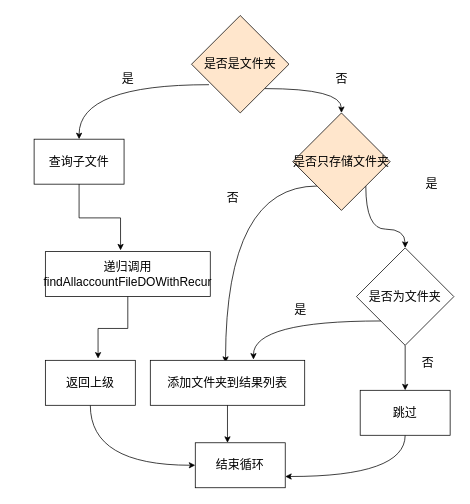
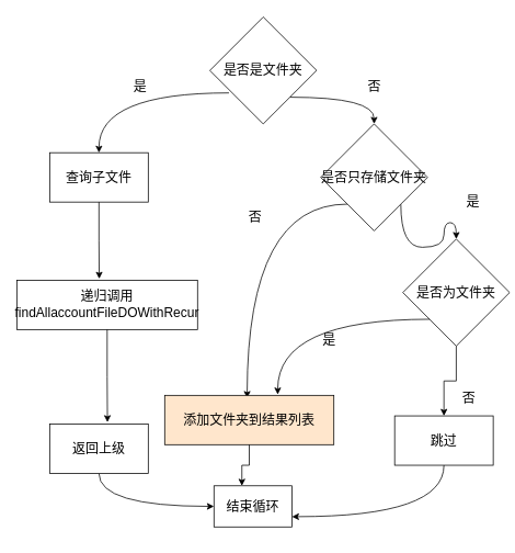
- <mxCell id="4" value="&lt;font style=&quot;vertical-align: inherit;&quot; class=&quot;notranslate fyzs-translate-target fyzs-translate-target-wrapper&quot;&gt;&lt;font style=&quot;vertical-align: inherit;&quot; class=&quot;notranslate fyzs-translate-target fyzs-translate-target-box&quot;&gt;&lt;font style=&quot;vertical-align: inherit;&quot; title=&quot;s&quot; class=&quot;notranslate fyzs-translate-target fyzs-translate-target-text&quot;&gt;是否是文件夹&lt;/font&gt;&lt;/font&gt;&lt;/font&gt;" style="rhombus;whiteSpace=wrap;html=1;fontSize=16;fillColor=#ffe6cc;" vertex="1" parent="1"><mxGeometry x="255" y="20" width="130" height="130" as="geometry" /></mxCell>
+ <mxCell id="4" value="&lt;font style=&quot;vertical-align: inherit;&quot; class=&quot;notranslate fyzs-translate-target fyzs-translate-target-wrapper&quot;&gt;&lt;font style=&quot;vertical-align: inherit;&quot; class=&quot;notranslate fyzs-translate-target fyzs-translate-target-box&quot;&gt;&lt;font style=&quot;vertical-align: inherit;&quot; title=&quot;s&quot; class=&quot;notranslate fyzs-translate-target fyzs-translate-target-text&quot;&gt;是否是文件夹&lt;/font&gt;&lt;/font&gt;&lt;/font&gt;" style="rhombus;whiteSpace=wrap;html=1;fontSize=16;" vertex="1" parent="1"><mxGeometry x="255" y="20" width="130" height="130" as="geometry" /></mxCell>
- <mxCell id="5" value="&lt;font style=&quot;vertical-align: inherit;&quot; class=&quot;notranslate fyzs-translate-target fyzs-translate-target-wrapper&quot;&gt;&lt;font style=&quot;vertical-align: inherit;&quot; class=&quot;notranslate fyzs-translate-target fyzs-translate-target-box&quot;&gt;&lt;font style=&quot;vertical-align: inherit;&quot; title=&quot;c&quot; class=&quot;notranslate fyzs-translate-target fyzs-translate-target-text&quot;&gt;查询子文件&lt;/font&gt;&lt;/font&gt;&lt;/font&gt;" style="rounded=0;whiteSpace=wrap;html=1;fontSize=16;" vertex="1" parent="1"><mxGeometry x="45" y="185" width="120" height="60" as="geometry" /></mxCell>
+ <mxCell id="5" value="&lt;font style=&quot;vertical-align: inherit;&quot; class=&quot;notranslate fyzs-translate-target fyzs-translate-target-wrapper&quot;&gt;&lt;font style=&quot;vertical-align: inherit;&quot; class=&quot;notranslate fyzs-translate-target fyzs-translate-target-box&quot;&gt;&lt;font style=&quot;vertical-align: inherit;&quot; title=&quot;c&quot; class=&quot;notranslate fyzs-translate-target fyzs-translate-target-text&quot;&gt;查询子文件&lt;/font&gt;&lt;/font&gt;&lt;/font&gt;" style="rounded=0;whiteSpace=wrap;html=1;fontSize=16;" vertex="1" parent="1"><mxGeometry x="60" y="185" width="120" height="60" as="geometry" /></mxCell>
- <mxCell id="8" value="&lt;font style=&quot;vertical-align: inherit;&quot; class=&quot;notranslate fyzs-translate-target fyzs-translate-target-wrapper&quot;&gt;&lt;font style=&quot;vertical-align: inherit;&quot; class=&quot;notranslate fyzs-translate-target fyzs-translate-target-box&quot;&gt;&lt;font style=&quot;vertical-align: inherit;&quot; title=&quot;s&quot; class=&quot;notranslate fyzs-translate-target fyzs-translate-target-text&quot;&gt;是否只存储文件夹&lt;/font&gt;&lt;/font&gt;&lt;/font&gt;" style="rhombus;whiteSpace=wrap;html=1;fontSize=16;fillColor=#ffe6cc;" vertex="1" parent="1"><mxGeometry x="390" y="150" width="130" height="130" as="geometry" /></mxCell>
+ <mxCell id="8" value="&lt;font style=&quot;vertical-align: inherit;&quot; class=&quot;notranslate fyzs-translate-target fyzs-translate-target-wrapper&quot;&gt;&lt;font style=&quot;vertical-align: inherit;&quot; class=&quot;notranslate fyzs-translate-target fyzs-translate-target-box&quot;&gt;&lt;font style=&quot;vertical-align: inherit;&quot; title=&quot;s&quot; class=&quot;notranslate fyzs-translate-target fyzs-translate-target-text&quot;&gt;是否只存储文件夹&lt;/font&gt;&lt;/font&gt;&lt;/font&gt;" style="rhombus;whiteSpace=wrap;html=1;fontSize=16;" vertex="1" parent="1"><mxGeometry x="390" y="150" width="130" height="130" as="geometry" /></mxCell>
- <mxCell id="11" value="&lt;font style=&quot;vertical-align: inherit;&quot; class=&quot;notranslate fyzs-translate-target fyzs-translate-target-wrapper&quot;&gt;&lt;font style=&quot;vertical-align: inherit;&quot; class=&quot;notranslate fyzs-translate-target fyzs-translate-target-box&quot;&gt;&lt;font style=&quot;vertical-align: inherit;&quot; title=&quot;d&quot; class=&quot;notranslate fyzs-translate-target fyzs-translate-target-text&quot;&gt;递归调用&lt;/font&gt;&lt;/font&gt;&lt;/font&gt;&lt;div&gt;&lt;font style=&quot;vertical-align: inherit;&quot; class=&quot;notranslate fyzs-translate-target fyzs-translate-target-wrapper&quot;&gt;&lt;font style=&quot;vertical-align: inherit;&quot; class=&quot;notranslate fyzs-translate-target fyzs-translate-target-box&quot;&gt;&lt;font style=&quot;vertical-align: inherit;&quot; title=&quot;d&quot; class=&quot;notranslate fyzs-translate-target fyzs-translate-target-text&quot;&gt;findAllaccountFileDOWithRecur&lt;/font&gt;&lt;/font&gt;&lt;/font&gt;&lt;/div&gt;" style="rounded=0;whiteSpace=wrap;html=1;fontSize=16;" vertex="1" parent="1"><mxGeometry x="60" y="335" width="220" height="60" as="geometry" /></mxCell>
+ <mxCell id="11" value="&lt;font style=&quot;vertical-align: inherit;&quot; class=&quot;notranslate fyzs-translate-target fyzs-translate-target-wrapper&quot;&gt;&lt;font style=&quot;vertical-align: inherit;&quot; class=&quot;notranslate fyzs-translate-target fyzs-translate-target-box&quot;&gt;&lt;font style=&quot;vertical-align: inherit;&quot; title=&quot;d&quot; class=&quot;notranslate fyzs-translate-target fyzs-translate-target-text&quot;&gt;递归调用&lt;/font&gt;&lt;/font&gt;&lt;/font&gt;&lt;div&gt;&lt;font style=&quot;vertical-align: inherit;&quot; class=&quot;notranslate fyzs-translate-target fyzs-translate-target-wrapper&quot;&gt;&lt;font style=&quot;vertical-align: inherit;&quot; class=&quot;notranslate fyzs-translate-target fyzs-translate-target-box&quot;&gt;&lt;font style=&quot;vertical-align: inherit;&quot; title=&quot;d&quot; class=&quot;notranslate fyzs-translate-target fyzs-translate-target-text&quot;&gt;findAllaccountFileDOWithRecur&lt;/font&gt;&lt;/font&gt;&lt;/font&gt;&lt;/div&gt;" style="rounded=0;whiteSpace=wrap;html=1;fontSize=16;" vertex="1" parent="1"><mxGeometry x="20" y="340" width="220" height="60" as="geometry" /></mxCell>
- <mxCell id="13" value="&lt;font style=&quot;vertical-align: inherit;&quot; class=&quot;notranslate fyzs-translate-target fyzs-translate-target-wrapper&quot;&gt;&lt;font style=&quot;vertical-align: inherit;&quot; class=&quot;notranslate fyzs-translate-target fyzs-translate-target-box&quot;&gt;&lt;font style=&quot;vertical-align: inherit;&quot; title=&quot;s&quot; class=&quot;notranslate fyzs-translate-target fyzs-translate-target-text&quot;&gt;是否为文件夹&lt;/font&gt;&lt;/font&gt;&lt;/font&gt;" style="rhombus;whiteSpace=wrap;html=1;fontSize=16;" vertex="1" parent="1"><mxGeometry x="475" y="330" width="130" height="130" as="geometry" /></mxCell>
+ <mxCell id="13" value="&lt;font style=&quot;vertical-align: inherit;&quot; class=&quot;notranslate fyzs-translate-target fyzs-translate-target-wrapper&quot;&gt;&lt;font style=&quot;vertical-align: inherit;&quot; class=&quot;notranslate fyzs-translate-target fyzs-translate-target-box&quot;&gt;&lt;font style=&quot;vertical-align: inherit;&quot; title=&quot;s&quot; class=&quot;notranslate fyzs-translate-target fyzs-translate-target-text&quot;&gt;是否为文件夹&lt;/font&gt;&lt;/font&gt;&lt;/font&gt;" style="rhombus;whiteSpace=wrap;html=1;fontSize=16;" vertex="1" parent="1"><mxGeometry x="490" y="290" width="130" height="130" as="geometry" /></mxCell>
- <mxCell id="17" value="&lt;font style=&quot;vertical-align: inherit;&quot; class=&quot;notranslate fyzs-translate-target fyzs-translate-target-wrapper&quot;&gt;&lt;font style=&quot;vertical-align: inherit;&quot; class=&quot;notranslate fyzs-translate-target fyzs-translate-target-box&quot;&gt;&lt;font style=&quot;vertical-align: inherit;&quot; title=&quot;f&quot; class=&quot;notranslate fyzs-translate-target fyzs-translate-target-text&quot;&gt;返回上级&lt;/font&gt;&lt;/font&gt;&lt;/font&gt;" style="rounded=0;whiteSpace=wrap;html=1;fontSize=16;" vertex="1" parent="1"><mxGeometry x="60" y="480" width="120" height="60" as="geometry" /></mxCell>
+ <mxCell id="17" value="&lt;font style=&quot;vertical-align: inherit;&quot; class=&quot;notranslate fyzs-translate-target fyzs-translate-target-wrapper&quot;&gt;&lt;font style=&quot;vertical-align: inherit;&quot; class=&quot;notranslate fyzs-translate-target fyzs-translate-target-box&quot;&gt;&lt;font style=&quot;vertical-align: inherit;&quot; title=&quot;f&quot; class=&quot;notranslate fyzs-translate-target fyzs-translate-target-text&quot;&gt;返回上级&lt;/font&gt;&lt;/font&gt;&lt;/font&gt;" style="rounded=0;whiteSpace=wrap;html=1;fontSize=16;" vertex="1" parent="1"><mxGeometry x="60" y="515" width="120" height="60" as="geometry" /></mxCell>
- <mxCell id="20" value="&lt;font style=&quot;vertical-align: inherit;&quot; class=&quot;notranslate fyzs-translate-target fyzs-translate-target-wrapper&quot;&gt;&lt;font style=&quot;vertical-align: inherit;&quot; class=&quot;notranslate fyzs-translate-target fyzs-translate-target-box&quot;&gt;&lt;font style=&quot;vertical-align: inherit;&quot; title=&quot;t&quot; class=&quot;notranslate fyzs-translate-target fyzs-translate-target-text&quot;&gt;添加文件夹到结果列表&lt;/font&gt;&lt;/font&gt;&lt;/font&gt;" style="rounded=0;whiteSpace=wrap;html=1;fontSize=16;" vertex="1" parent="1"><mxGeometry x="200" y="480" width="206" height="60" as="geometry" /></mxCell>
+ <mxCell id="20" value="&lt;font style=&quot;vertical-align: inherit;&quot; class=&quot;notranslate fyzs-translate-target fyzs-translate-target-wrapper&quot;&gt;&lt;font style=&quot;vertical-align: inherit;&quot; class=&quot;notranslate fyzs-translate-target fyzs-translate-target-box&quot;&gt;&lt;font style=&quot;vertical-align: inherit;&quot; title=&quot;t&quot; class=&quot;notranslate fyzs-translate-target fyzs-translate-target-text&quot;&gt;添加文件夹到结果列表&lt;/font&gt;&lt;/font&gt;&lt;/font&gt;" style="rounded=0;whiteSpace=wrap;html=1;fontSize=16;fillColor=#ffe6cc;" vertex="1" parent="1"><mxGeometry x="200" y="480" width="206" height="60" as="geometry" /></mxCell>
- <mxCell id="23" value="&lt;font style=&quot;vertical-align: inherit;&quot; class=&quot;notranslate fyzs-translate-target fyzs-translate-target-wrapper&quot;&gt;&lt;font style=&quot;vertical-align: inherit;&quot; class=&quot;notranslate fyzs-translate-target fyzs-translate-target-box&quot;&gt;&lt;font style=&quot;vertical-align: inherit;&quot; title=&quot;t&quot; class=&quot;notranslate fyzs-translate-target fyzs-translate-target-text&quot;&gt;跳过&lt;/font&gt;&lt;/font&gt;&lt;/font&gt;" style="rounded=0;whiteSpace=wrap;html=1;fontSize=16;" vertex="1" parent="1"><mxGeometry x="480" y="520" width="120" height="60" as="geometry" /></mxCell>
+ <mxCell id="23" value="&lt;font style=&quot;vertical-align: inherit;&quot; class=&quot;notranslate fyzs-translate-target fyzs-translate-target-wrapper&quot;&gt;&lt;font style=&quot;vertical-align: inherit;&quot; class=&quot;notranslate fyzs-translate-target fyzs-translate-target-box&quot;&gt;&lt;font style=&quot;vertical-align: inherit;&quot; title=&quot;t&quot; class=&quot;notranslate fyzs-translate-target fyzs-translate-target-text&quot;&gt;跳过&lt;/font&gt;&lt;/font&gt;&lt;/font&gt;" style="rounded=0;whiteSpace=wrap;html=1;fontSize=16;" vertex="1" parent="1"><mxGeometry x="480" y="505" width="120" height="60" as="geometry" /></mxCell>
- <mxCell id="19" value="&lt;font style=&quot;vertical-align: inherit;&quot; class=&quot;notranslate fyzs-translate-target fyzs-translate-target-wrapper&quot;&gt;&lt;font style=&quot;vertical-align: inherit;&quot; class=&quot;notranslate fyzs-translate-target fyzs-translate-target-box&quot;&gt;&lt;font style=&quot;vertical-align: inherit;&quot; title=&quot;j&quot; class=&quot;notranslate fyzs-translate-target fyzs-translate-target-text&quot;&gt;结束循环&lt;/font&gt;&lt;/font&gt;&lt;/font&gt;" style="rounded=0;whiteSpace=wrap;html=1;fontSize=16;" vertex="1" parent="1"><mxGeometry x="260" y="590" width="120" height="60" as="geometry" /></mxCell>
+ <mxCell id="19" value="&lt;font style=&quot;vertical-align: inherit;&quot; class=&quot;notranslate fyzs-translate-target fyzs-translate-target-wrapper&quot;&gt;&lt;font style=&quot;vertical-align: inherit;&quot; class=&quot;notranslate fyzs-translate-target fyzs-translate-target-box&quot;&gt;&lt;font style=&quot;vertical-align: inherit;&quot; title=&quot;j&quot; class=&quot;notranslate fyzs-translate-target fyzs-translate-target-text&quot;&gt;结束循环&lt;/font&gt;&lt;/font&gt;&lt;/font&gt;" style="rounded=0;whiteSpace=wrap;html=1;fontSize=16;" vertex="1" parent="1"><mxGeometry x="260" y="590" width="95" height="50" as="geometry" /></mxCell>
